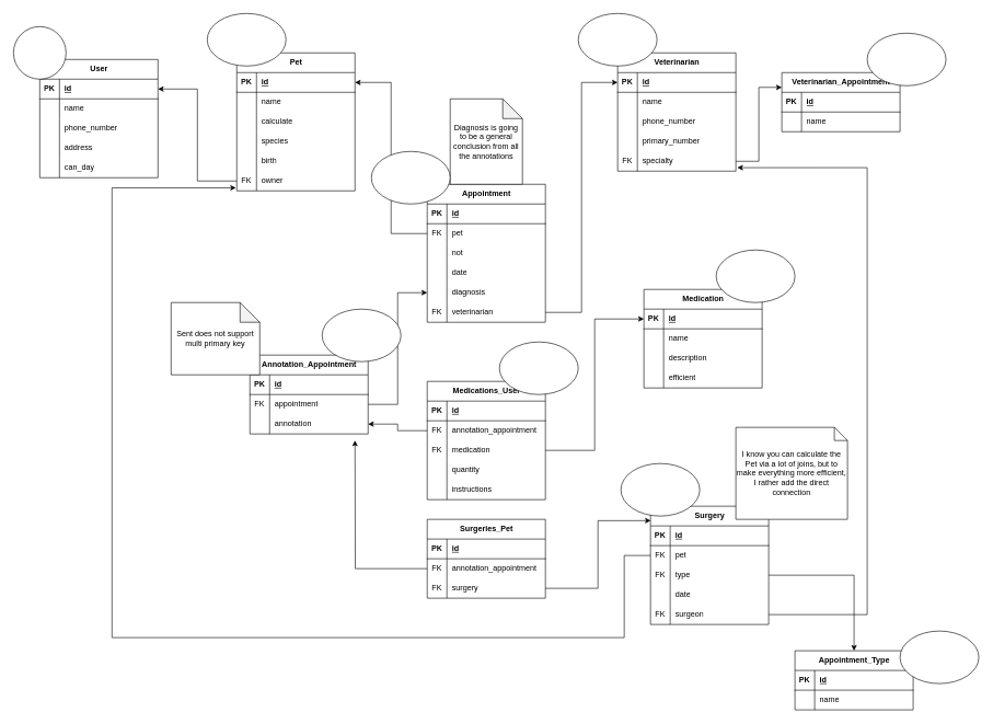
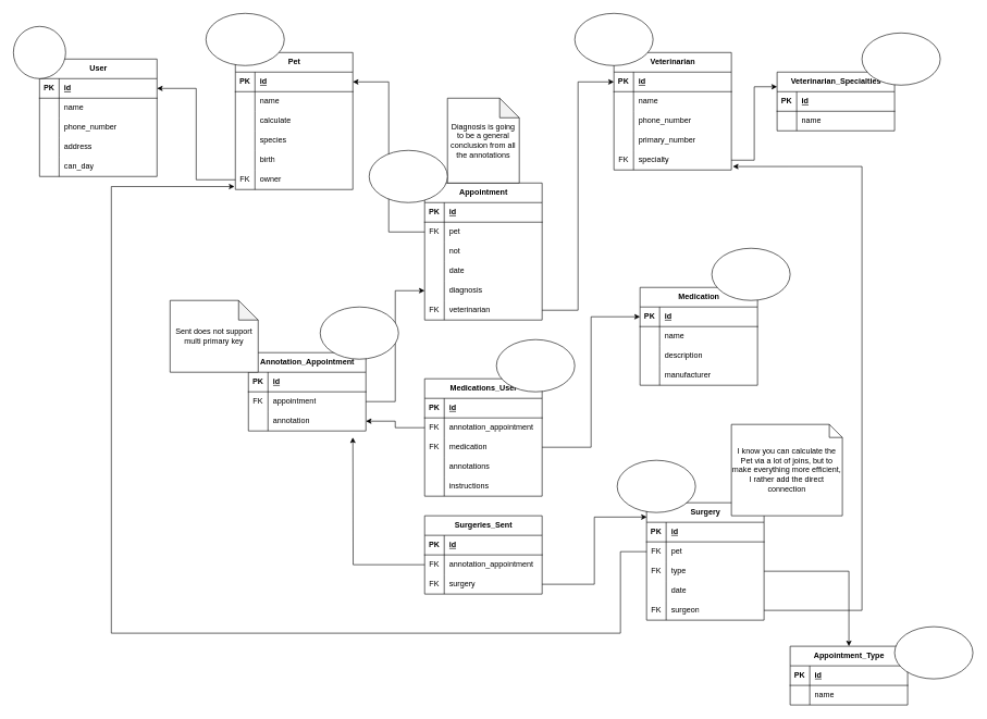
- <mxCell id="156" value="Veterinarian_Appointment" style="shape=table;startSize=30;container=1;collapsible=1;childLayout=tableLayout;fixedRows=1;rowLines=0;fontStyle=1;align=center;resizeLast=1;html=1;" vertex="1" parent="1"><mxGeometry x="1190" y="110" width="180" height="90" as="geometry" /></mxCell>
+ <mxCell id="156" value="Veterinarian_Specialties" style="shape=table;startSize=30;container=1;collapsible=1;childLayout=tableLayout;fixedRows=1;rowLines=0;fontStyle=1;align=center;resizeLast=1;html=1;" vertex="1" parent="1"><mxGeometry x="1190" y="110" width="180" height="90" as="geometry" /></mxCell>
- <mxCell id="65" value="efficient" style="shape=partialRectangle;connectable=0;fillColor=none;top=0;left=0;bottom=0;right=0;align=left;spacingLeft=6;overflow=hidden;whiteSpace=wrap;html=1;" vertex="1" parent="63"><mxGeometry x="30" width="150" height="30" as="geometry"><mxRectangle width="150" height="30" as="alternateBounds" /></mxGeometry></mxCell>
+ <mxCell id="65" value="manufacturer" style="shape=partialRectangle;connectable=0;fillColor=none;top=0;left=0;bottom=0;right=0;align=left;spacingLeft=6;overflow=hidden;whiteSpace=wrap;html=1;" vertex="1" parent="63"><mxGeometry x="30" width="150" height="30" as="geometry"><mxRectangle width="150" height="30" as="alternateBounds" /></mxGeometry></mxCell>
- <mxCell id="111" value="quantity" style="shape=partialRectangle;connectable=0;fillColor=none;top=0;left=0;bottom=0;right=0;align=left;spacingLeft=6;overflow=hidden;whiteSpace=wrap;html=1;" vertex="1" parent="109"><mxGeometry x="30" width="150" height="30" as="geometry"><mxRectangle width="150" height="30" as="alternateBounds" /></mxGeometry></mxCell>
+ <mxCell id="111" value="annotations" style="shape=partialRectangle;connectable=0;fillColor=none;top=0;left=0;bottom=0;right=0;align=left;spacingLeft=6;overflow=hidden;whiteSpace=wrap;html=1;" vertex="1" parent="109"><mxGeometry x="30" width="150" height="30" as="geometry"><mxRectangle width="150" height="30" as="alternateBounds" /></mxGeometry></mxCell>
- <mxCell id="135" value="Surgeries_Pet" style="shape=table;startSize=30;container=1;collapsible=1;childLayout=tableLayout;fixedRows=1;rowLines=0;fontStyle=1;align=center;resizeLast=1;html=1;" vertex="1" parent="1"><mxGeometry x="650" y="790" width="180" height="120" as="geometry" /></mxCell>
+ <mxCell id="135" value="Surgeries_Sent" style="shape=table;startSize=30;container=1;collapsible=1;childLayout=tableLayout;fixedRows=1;rowLines=0;fontStyle=1;align=center;resizeLast=1;html=1;" vertex="1" parent="1"><mxGeometry x="650" y="790" width="180" height="120" as="geometry" /></mxCell>
